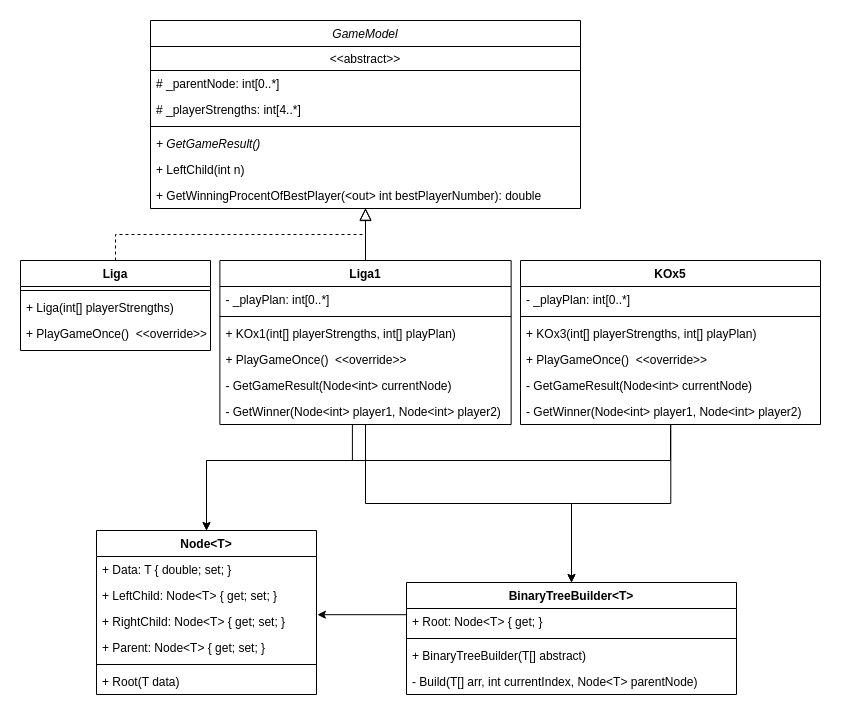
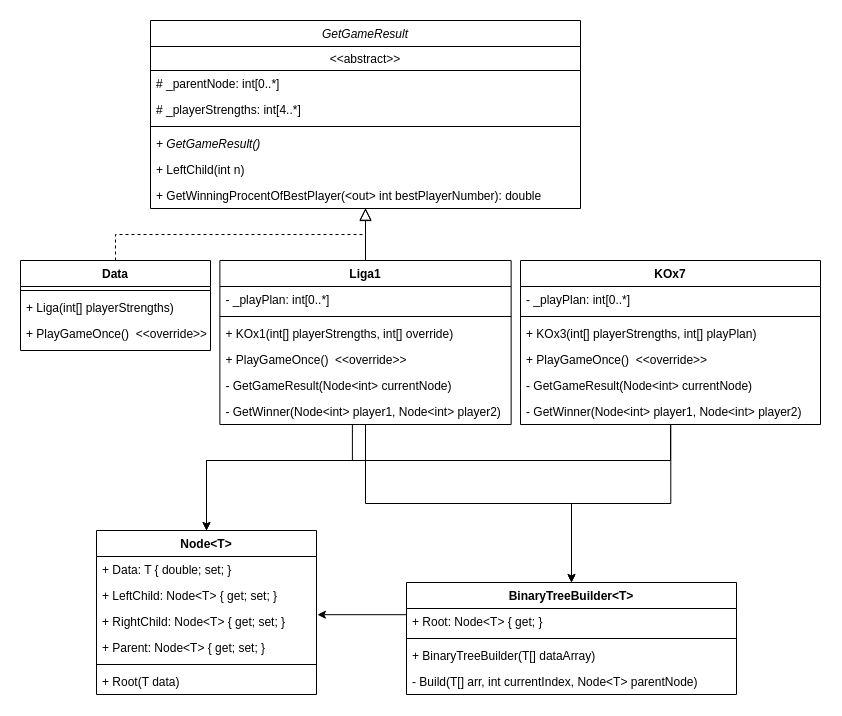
- <mxCell id="2" value="GameModel" style="swimlane;fontStyle=2;align=center;verticalAlign=top;childLayout=stackLayout;horizontal=1;startSize=26;horizontalStack=0;resizeParent=1;resizeLast=0;collapsible=1;marginBottom=0;rounded=0;shadow=0;strokeWidth=1;" parent="1" vertex="1"><mxGeometry x="150" y="20" width="430" height="188" as="geometry"><mxRectangle x="230" y="140" width="160" height="26" as="alternateBounds" /></mxGeometry></mxCell>
+ <mxCell id="2" value="GetGameResult" style="swimlane;fontStyle=2;align=center;verticalAlign=top;childLayout=stackLayout;horizontal=1;startSize=26;horizontalStack=0;resizeParent=1;resizeLast=0;collapsible=1;marginBottom=0;rounded=0;shadow=0;strokeWidth=1;" parent="1" vertex="1"><mxGeometry x="150" y="20" width="430" height="188" as="geometry"><mxRectangle x="230" y="140" width="160" height="26" as="alternateBounds" /></mxGeometry></mxCell>
- <mxCell id="10" value="Liga" style="swimlane;fontStyle=1;align=center;verticalAlign=top;childLayout=stackLayout;horizontal=1;startSize=26;horizontalStack=0;resizeParent=1;resizeLast=0;collapsible=1;marginBottom=0;rounded=0;shadow=0;strokeWidth=1;" parent="1" vertex="1"><mxGeometry x="20" y="260" width="190" height="90" as="geometry"><mxRectangle x="130" y="380" width="160" height="26" as="alternateBounds" /></mxGeometry></mxCell>
+ <mxCell id="10" value="Data" style="swimlane;fontStyle=1;align=center;verticalAlign=top;childLayout=stackLayout;horizontal=1;startSize=26;horizontalStack=0;resizeParent=1;resizeLast=0;collapsible=1;marginBottom=0;rounded=0;shadow=0;strokeWidth=1;" parent="1" vertex="1"><mxGeometry x="20" y="260" width="190" height="90" as="geometry"><mxRectangle x="130" y="380" width="160" height="26" as="alternateBounds" /></mxGeometry></mxCell>
- <mxCell id="15" value="KOx5" style="swimlane;fontStyle=1;align=center;verticalAlign=top;childLayout=stackLayout;horizontal=1;startSize=26;horizontalStack=0;resizeParent=1;resizeLast=0;collapsible=1;marginBottom=0;rounded=0;shadow=0;strokeWidth=1;" parent="1" vertex="1"><mxGeometry x="520" y="260" width="300" height="164" as="geometry"><mxRectangle x="340" y="380" width="170" height="26" as="alternateBounds" /></mxGeometry></mxCell>
+ <mxCell id="15" value="KOx7" style="swimlane;fontStyle=1;align=center;verticalAlign=top;childLayout=stackLayout;horizontal=1;startSize=26;horizontalStack=0;resizeParent=1;resizeLast=0;collapsible=1;marginBottom=0;rounded=0;shadow=0;strokeWidth=1;" parent="1" vertex="1"><mxGeometry x="520" y="260" width="300" height="164" as="geometry"><mxRectangle x="340" y="380" width="170" height="26" as="alternateBounds" /></mxGeometry></mxCell>
- <mxCell id="26" value="+ KOx1(int[] playerStrengths, int[] playPlan)" style="text;align=left;verticalAlign=top;spacingLeft=4;spacingRight=4;overflow=hidden;rotatable=0;points=[[0,0.5],[1,0.5]];portConstraint=eastwest;fontStyle=0;" vertex="1" parent="23"><mxGeometry y="60" width="291.25" height="26" as="geometry" /></mxCell>
+ <mxCell id="26" value="+ KOx1(int[] playerStrengths, int[] override)" style="text;align=left;verticalAlign=top;spacingLeft=4;spacingRight=4;overflow=hidden;rotatable=0;points=[[0,0.5],[1,0.5]];portConstraint=eastwest;fontStyle=0;" vertex="1" parent="23"><mxGeometry y="60" width="291.25" height="26" as="geometry" /></mxCell>
- <mxCell id="40" value="+ BinaryTreeBuilder(T[] abstract)" style="text;strokeColor=none;fillColor=none;align=left;verticalAlign=top;spacingLeft=4;spacingRight=4;overflow=hidden;rotatable=0;points=[[0,0.5],[1,0.5]];portConstraint=eastwest;" vertex="1" parent="37"><mxGeometry y="60" width="330" height="26" as="geometry" /></mxCell>
+ <mxCell id="40" value="+ BinaryTreeBuilder(T[] dataArray)" style="text;strokeColor=none;fillColor=none;align=left;verticalAlign=top;spacingLeft=4;spacingRight=4;overflow=hidden;rotatable=0;points=[[0,0.5],[1,0.5]];portConstraint=eastwest;" vertex="1" parent="37"><mxGeometry y="60" width="330" height="26" as="geometry" /></mxCell>
